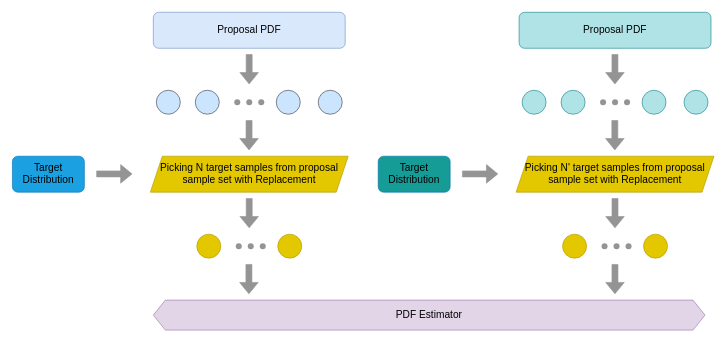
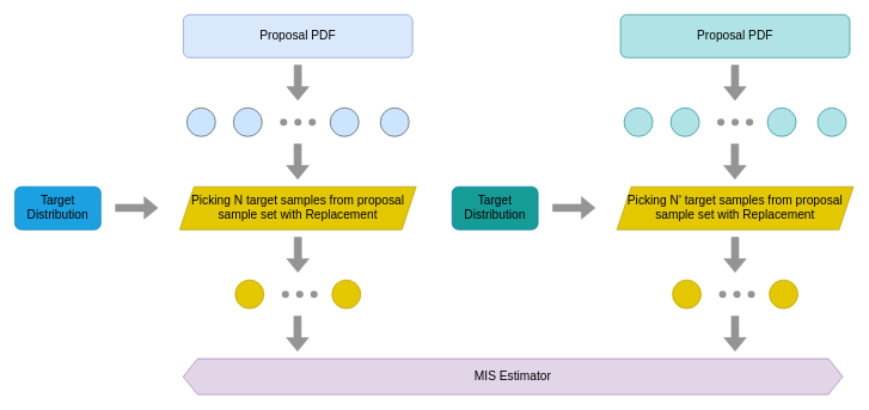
- <mxCell id="13" value="&lt;font style=&quot;font-size: 17px;&quot;&gt;PDF Estimator&lt;/font&gt;" style="shape=hexagon;perimeter=hexagonPerimeter2;whiteSpace=wrap;html=1;fixedSize=1;fillColor=#e1d5e7;strokeColor=#9673a6;" parent="1" vertex="1"><mxGeometry x="255" y="500" width="920" height="50" as="geometry" /></mxCell>
+ <mxCell id="13" value="&lt;font style=&quot;font-size: 17px;&quot;&gt;MIS Estimator&lt;/font&gt;" style="shape=hexagon;perimeter=hexagonPerimeter2;whiteSpace=wrap;html=1;fixedSize=1;fillColor=#e1d5e7;strokeColor=#9673a6;" parent="1" vertex="1"><mxGeometry x="255" y="500" width="920" height="50" as="geometry" /></mxCell>
